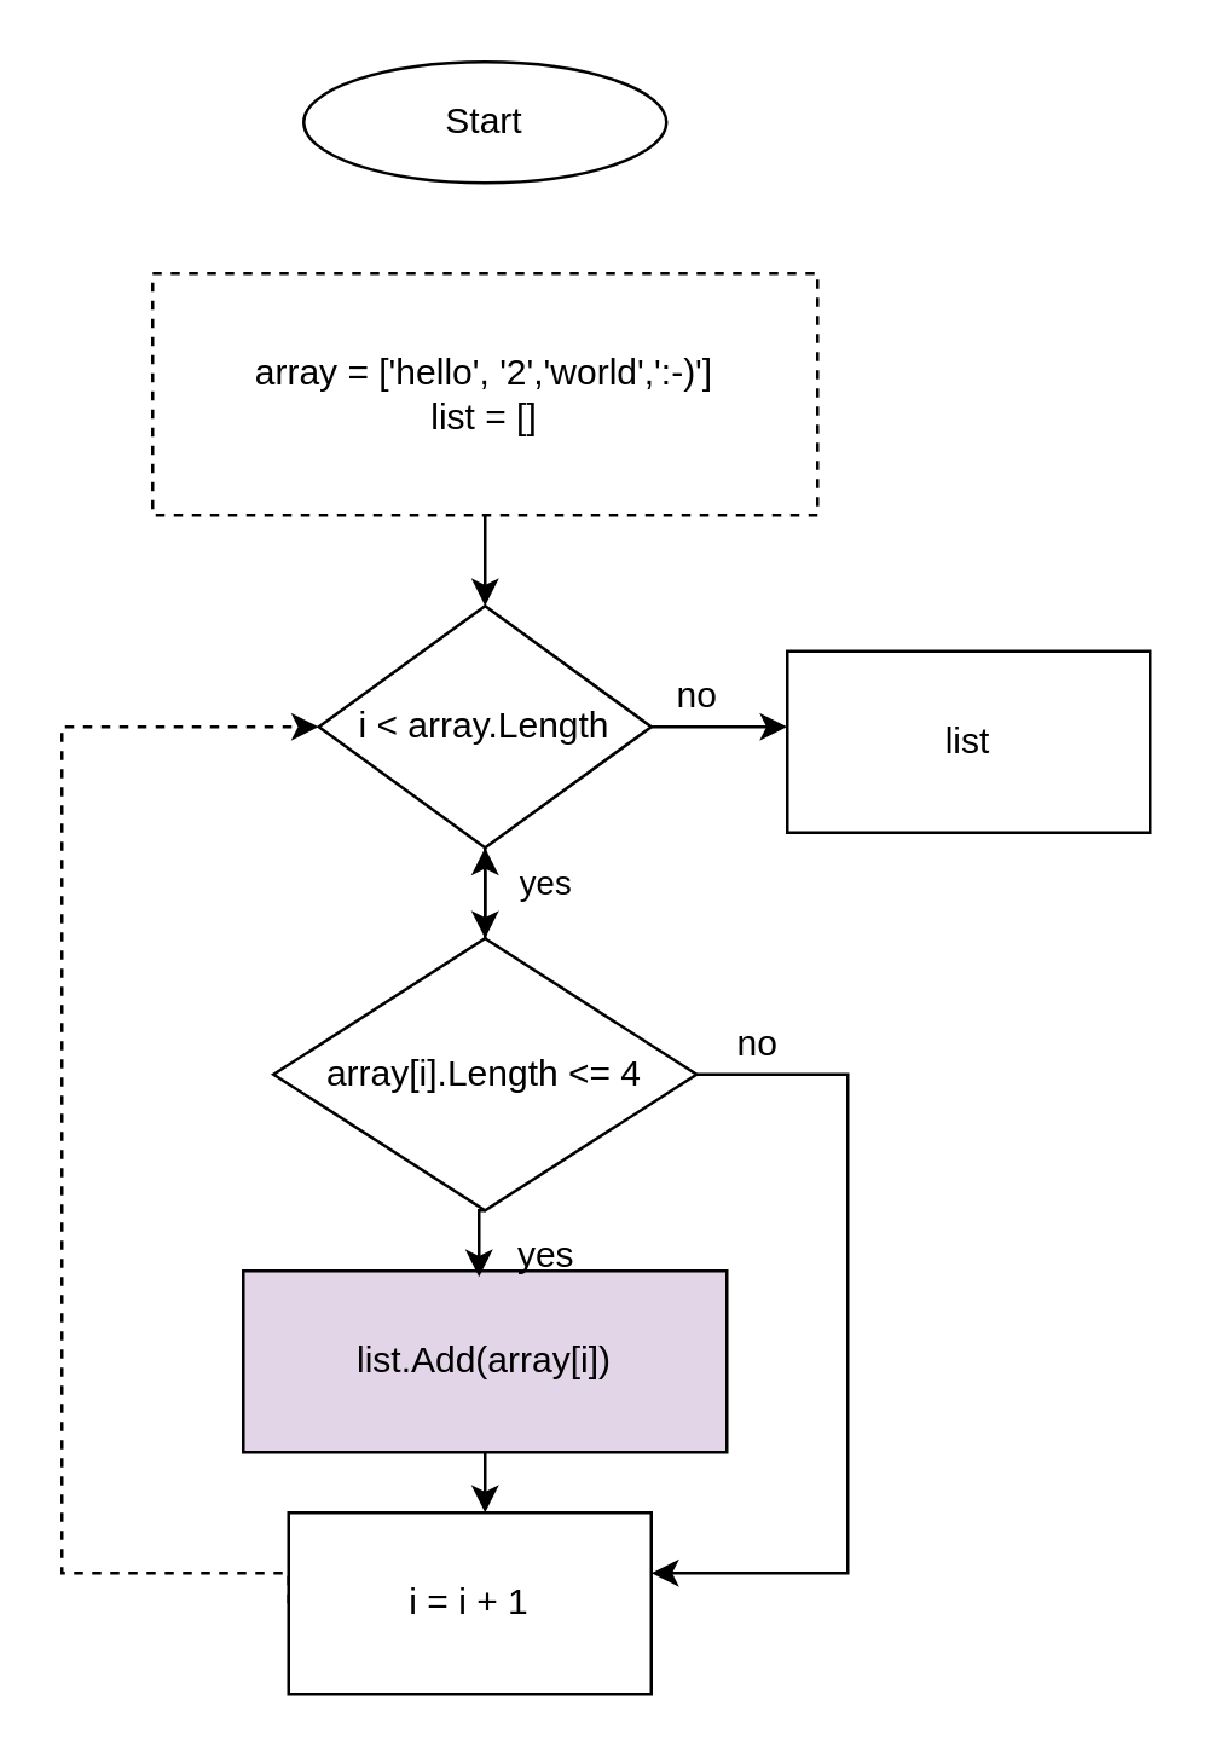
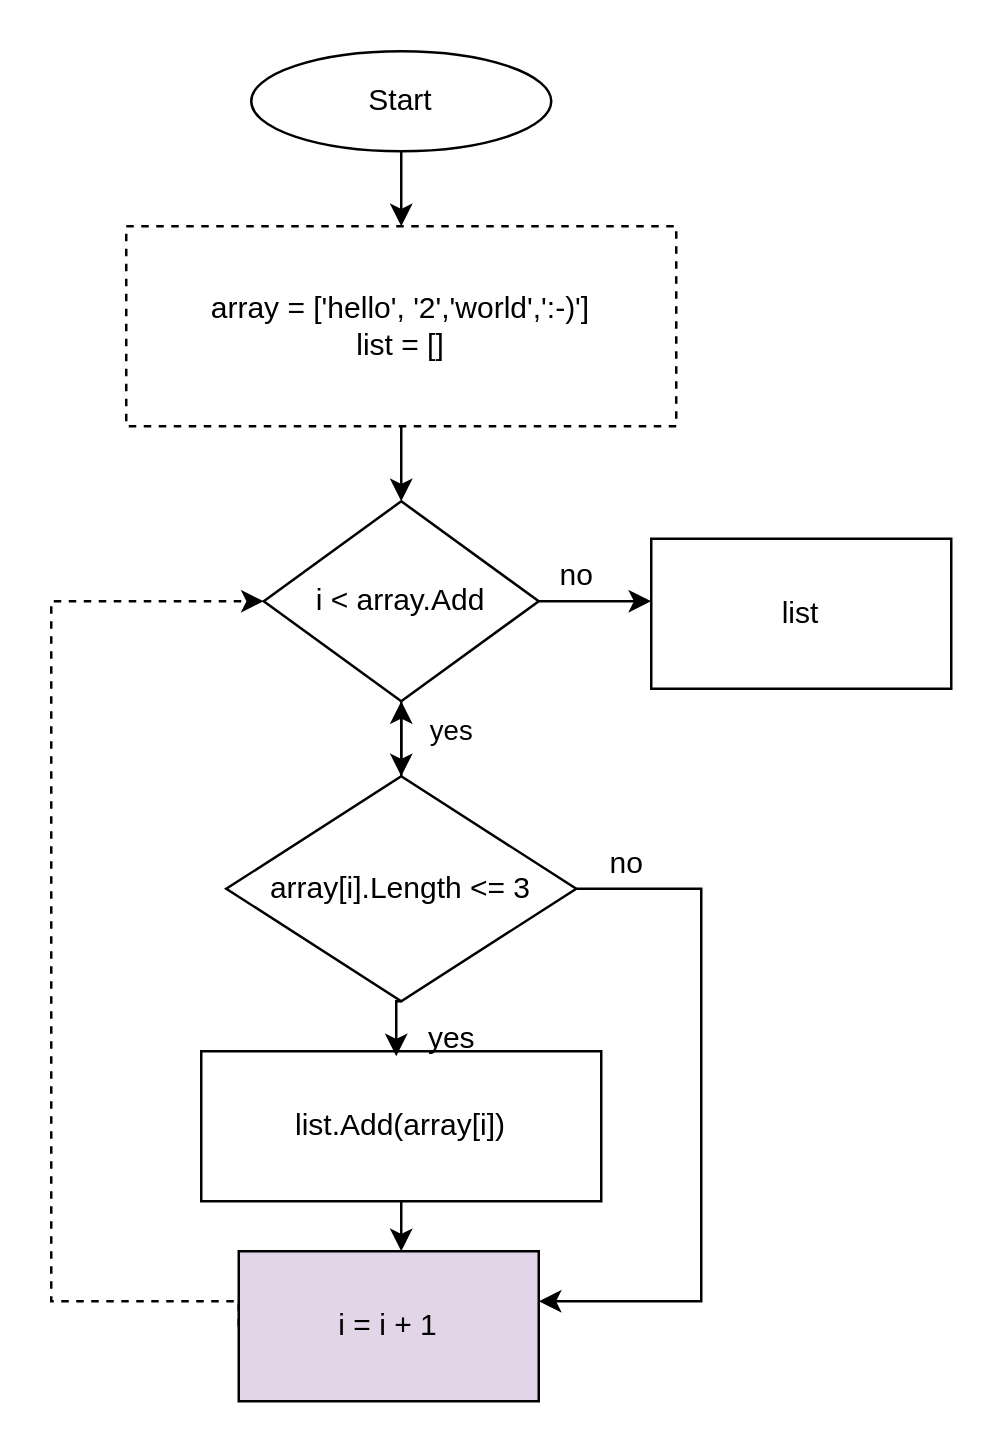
+ <mxCell id="2" style="edgeStyle=orthogonalEdgeStyle;rounded=0;orthogonalLoop=1;jettySize=auto;html=1;exitX=0.5;exitY=1;exitDx=0;exitDy=0;" edge="1" parent="1" source="3" target="5"><mxGeometry relative="1" as="geometry" /></mxCell>
- <mxCell id="8" value="i &amp;lt; array.Length" style="rhombus;whiteSpace=wrap;html=1;" vertex="1" parent="1"><mxGeometry x="105" y="200" width="110" height="80" as="geometry" /></mxCell>
+ <mxCell id="8" value="i &amp;lt; array.Add" style="rhombus;whiteSpace=wrap;html=1;" vertex="1" parent="1"><mxGeometry x="105" y="200" width="110" height="80" as="geometry" /></mxCell>
- <mxCell id="16" value="array[i].Length &amp;lt;= 4" style="rhombus;whiteSpace=wrap;html=1;" vertex="1" parent="1"><mxGeometry x="90" y="310" width="140" height="90" as="geometry" /></mxCell>
+ <mxCell id="16" value="array[i].Length &amp;lt;= 3" style="rhombus;whiteSpace=wrap;html=1;" vertex="1" parent="1"><mxGeometry x="90" y="310" width="140" height="90" as="geometry" /></mxCell>
- <mxCell id="11" value="list.Add(array[i])" style="rounded=0;whiteSpace=wrap;html=1;fillColor=#e1d5e7;" vertex="1" parent="1"><mxGeometry x="80" y="420" width="160" height="60" as="geometry" /></mxCell>
+ <mxCell id="11" value="list.Add(array[i])" style="rounded=0;whiteSpace=wrap;html=1;" vertex="1" parent="1"><mxGeometry x="80" y="420" width="160" height="60" as="geometry" /></mxCell>
- <mxCell id="13" value="i = i + 1" style="rounded=0;whiteSpace=wrap;html=1;" vertex="1" parent="1"><mxGeometry x="95" y="500" width="120" height="60" as="geometry" /></mxCell>
+ <mxCell id="13" value="i = i + 1" style="rounded=0;whiteSpace=wrap;html=1;fillColor=#e1d5e7;" vertex="1" parent="1"><mxGeometry x="95" y="500" width="120" height="60" as="geometry" /></mxCell>
